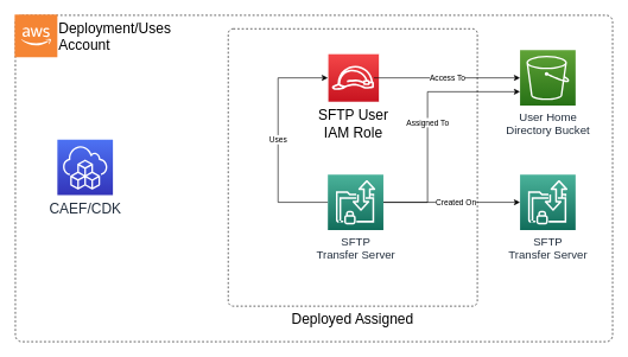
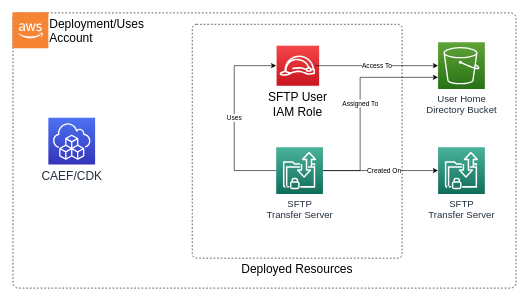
- <mxCell id="3" value="Deployed Assigned" style="rounded=1;whiteSpace=wrap;html=1;fontSize=20;fillColor=none;arcSize=2;dashed=1;labelPosition=center;verticalLabelPosition=bottom;align=center;verticalAlign=top;" parent="1" vertex="1"><mxGeometry x="320" y="40" width="350" height="390" as="geometry" /></mxCell>
+ <mxCell id="3" value="Deployed Resources" style="rounded=1;whiteSpace=wrap;html=1;fontSize=20;fillColor=none;arcSize=2;dashed=1;labelPosition=center;verticalLabelPosition=bottom;align=center;verticalAlign=top;" parent="1" vertex="1"><mxGeometry x="320" y="40" width="350" height="390" as="geometry" /></mxCell>
